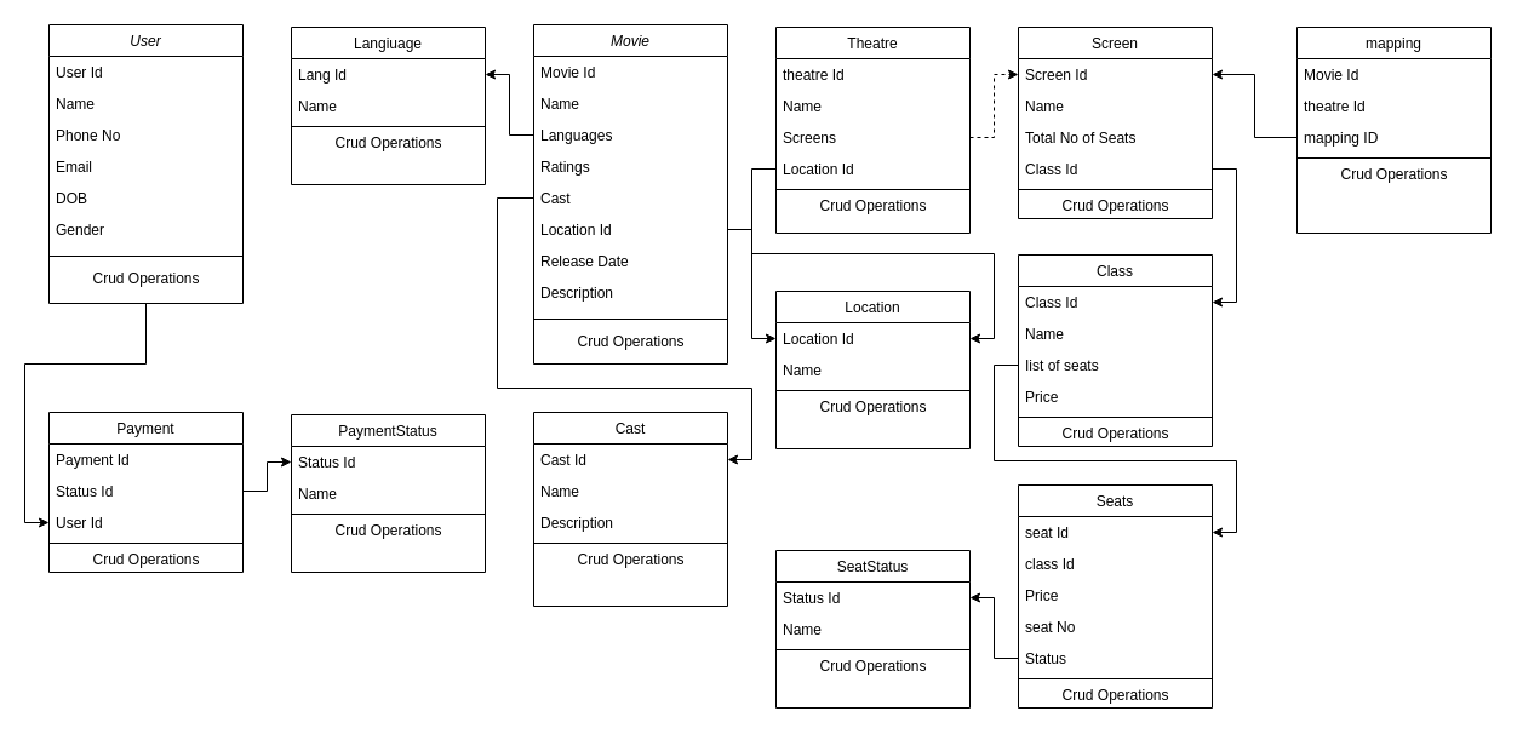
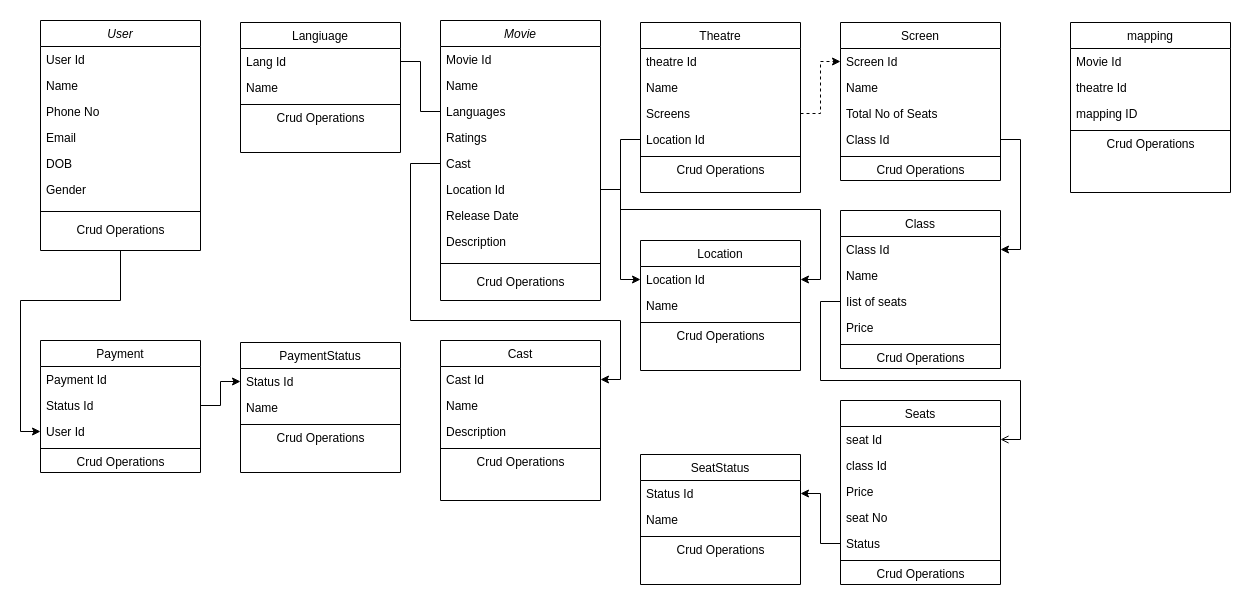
- <mxCell id="88" style="edgeStyle=orthogonalEdgeStyle;rounded=0;orthogonalLoop=1;jettySize=auto;html=1;" edge="1" parent="1" source="22" target="44"><mxGeometry relative="1" as="geometry" /></mxCell>
+ <mxCell id="88" style="edgeStyle=orthogonalEdgeStyle;rounded=0;orthogonalLoop=1;jettySize=auto;html=1;endArrow=none;" edge="1" parent="1" source="22" target="44"><mxGeometry relative="1" as="geometry" /></mxCell>
- <mxCell id="99" style="edgeStyle=orthogonalEdgeStyle;rounded=0;orthogonalLoop=1;jettySize=auto;html=1;entryX=1;entryY=0.5;entryDx=0;entryDy=0;" edge="1" parent="1" source="96" target="55"><mxGeometry relative="1" as="geometry" /></mxCell>
- <mxCell id="89" style="edgeStyle=orthogonalEdgeStyle;rounded=0;orthogonalLoop=1;jettySize=auto;html=1;" edge="1" parent="1" source="64" target="36"><mxGeometry relative="1" as="geometry"><Array as="points"><mxPoint x="820" y="301" /><mxPoint x="820" y="380" /><mxPoint x="1020" y="380" /><mxPoint x="1020" y="439" /></Array></mxGeometry></mxCell>
+ <mxCell id="89" style="edgeStyle=orthogonalEdgeStyle;rounded=0;orthogonalLoop=1;jettySize=auto;html=1;endArrow=open;" edge="1" parent="1" source="64" target="36"><mxGeometry relative="1" as="geometry"><Array as="points"><mxPoint x="820" y="301" /><mxPoint x="820" y="380" /><mxPoint x="1020" y="380" /><mxPoint x="1020" y="439" /></Array></mxGeometry></mxCell>
